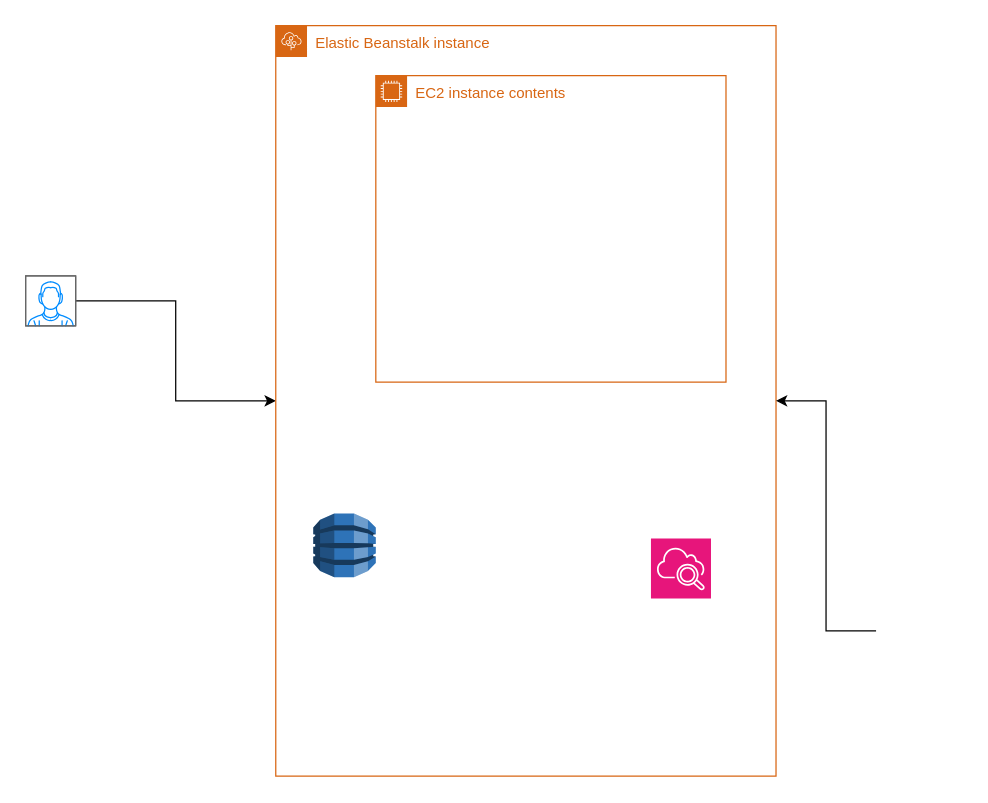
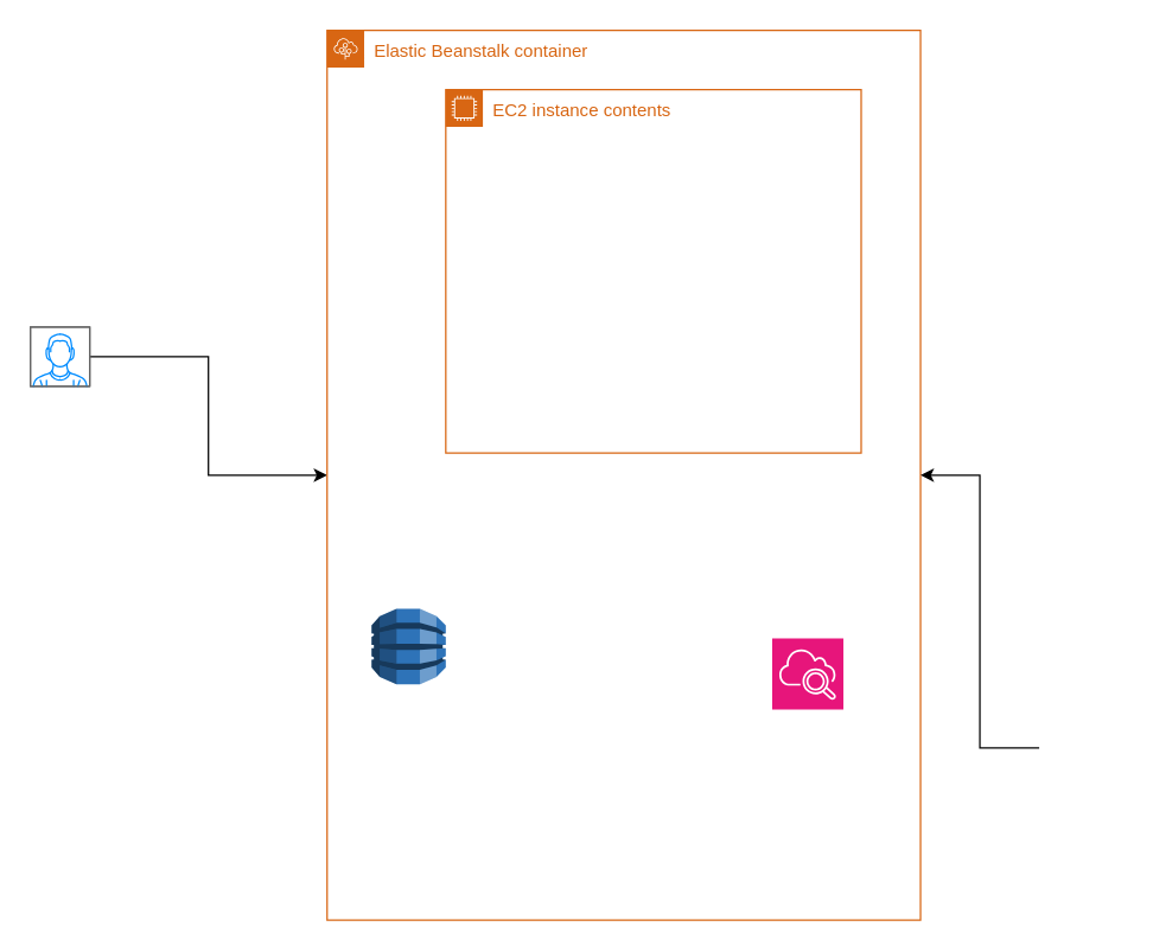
- <mxCell id="4" value="Elastic Beanstalk instance" style="points=[[0,0],[0.25,0],[0.5,0],[0.75,0],[1,0],[1,0.25],[1,0.5],[1,0.75],[1,1],[0.75,1],[0.5,1],[0.25,1],[0,1],[0,0.75],[0,0.5],[0,0.25]];outlineConnect=0;gradientColor=none;html=1;whiteSpace=wrap;fontSize=12;fontStyle=0;container=1;pointerEvents=0;collapsible=0;recursiveResize=0;shape=mxgraph.aws4.group;grIcon=mxgraph.aws4.group_elastic_beanstalk;strokeColor=#D86613;fillColor=none;verticalAlign=top;align=left;spacingLeft=30;fontColor=#D86613;dashed=0;" vertex="1" parent="1"><mxGeometry x="220" y="20" width="400" height="600" as="geometry" /></mxCell>
+ <mxCell id="4" value="Elastic Beanstalk container" style="points=[[0,0],[0.25,0],[0.5,0],[0.75,0],[1,0],[1,0.25],[1,0.5],[1,0.75],[1,1],[0.75,1],[0.5,1],[0.25,1],[0,1],[0,0.75],[0,0.5],[0,0.25]];outlineConnect=0;gradientColor=none;html=1;whiteSpace=wrap;fontSize=12;fontStyle=0;container=1;pointerEvents=0;collapsible=0;recursiveResize=0;shape=mxgraph.aws4.group;grIcon=mxgraph.aws4.group_elastic_beanstalk;strokeColor=#D86613;fillColor=none;verticalAlign=top;align=left;spacingLeft=30;fontColor=#D86613;dashed=0;" vertex="1" parent="1"><mxGeometry x="220" y="20" width="400" height="600" as="geometry" /></mxCell>
